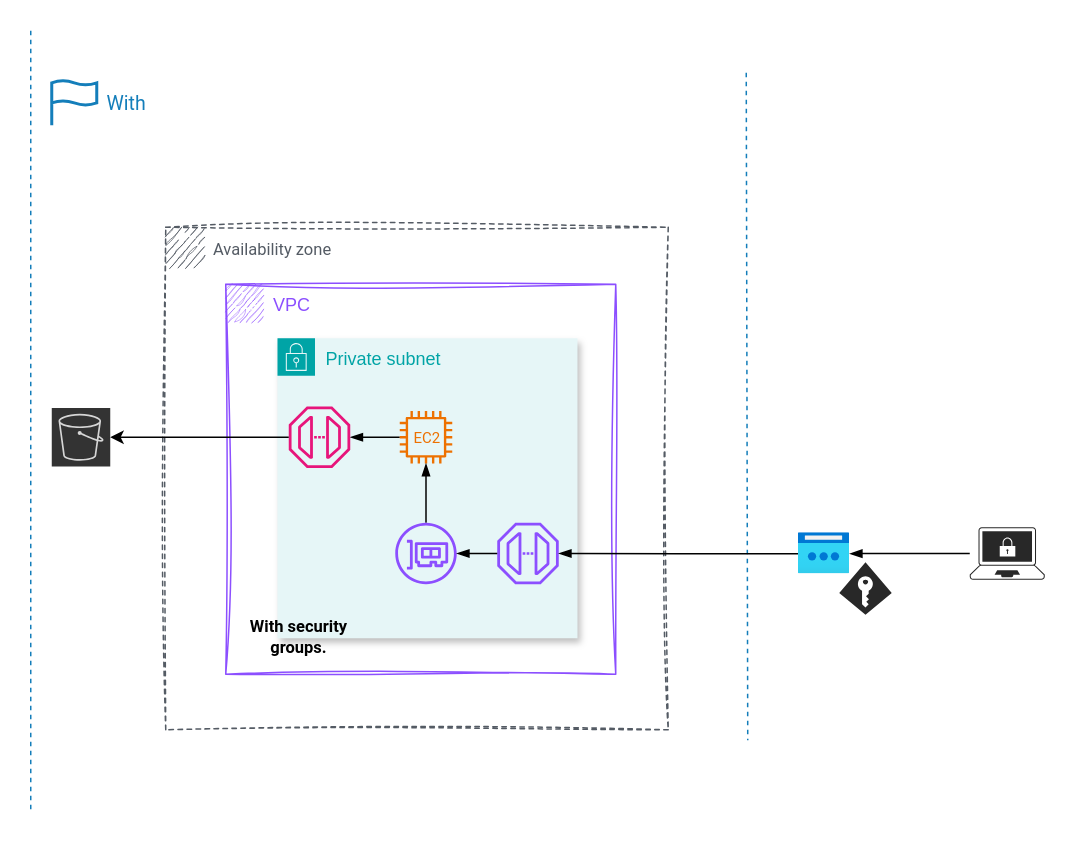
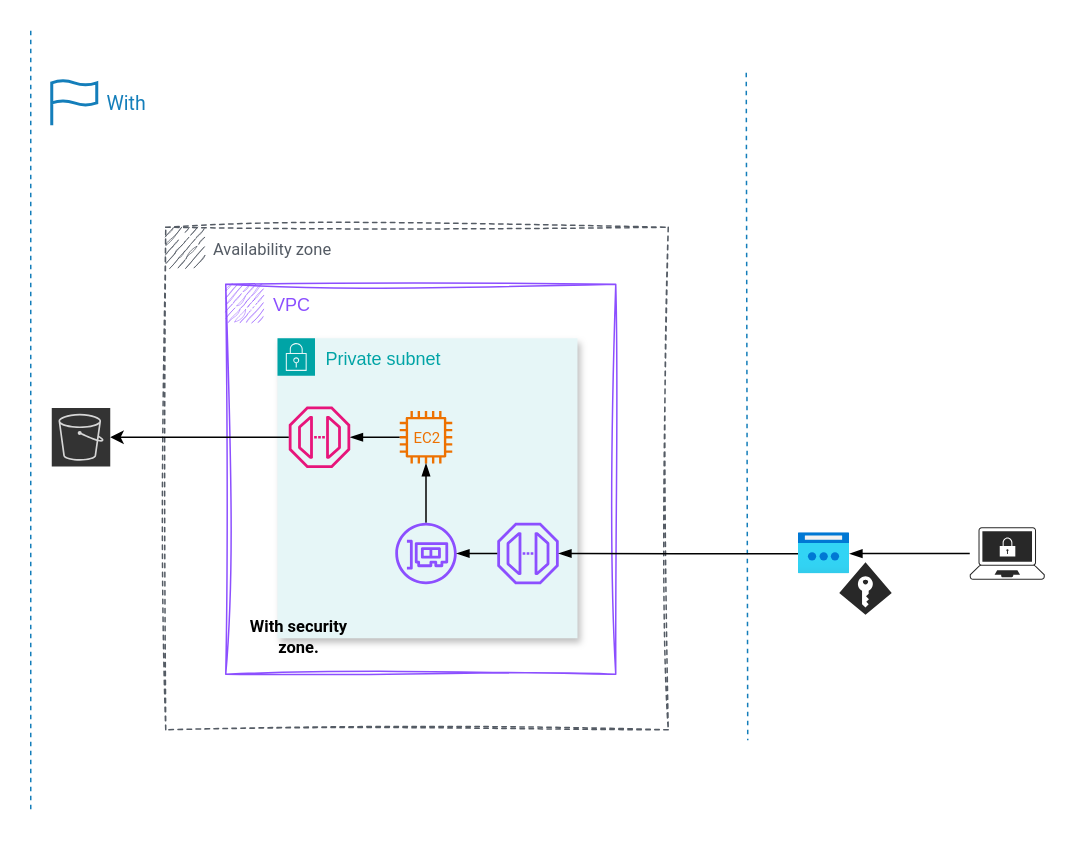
- <mxCell id="22" value="With security groups." style="text;html=1;strokeColor=none;fillColor=none;align=center;verticalAlign=middle;whiteSpace=wrap;rounded=0;fontFamily=Roboto;fontSize=11;fontStyle=1" parent="1" vertex="1"><mxGeometry x="159" y="409.25" width="80" height="30" as="geometry" /></mxCell>
+ <mxCell id="22" value="With security zone." style="text;html=1;strokeColor=none;fillColor=none;align=center;verticalAlign=middle;whiteSpace=wrap;rounded=0;fontFamily=Roboto;fontSize=11;fontStyle=1" parent="1" vertex="1"><mxGeometry x="159" y="409.25" width="80" height="30" as="geometry" /></mxCell>
